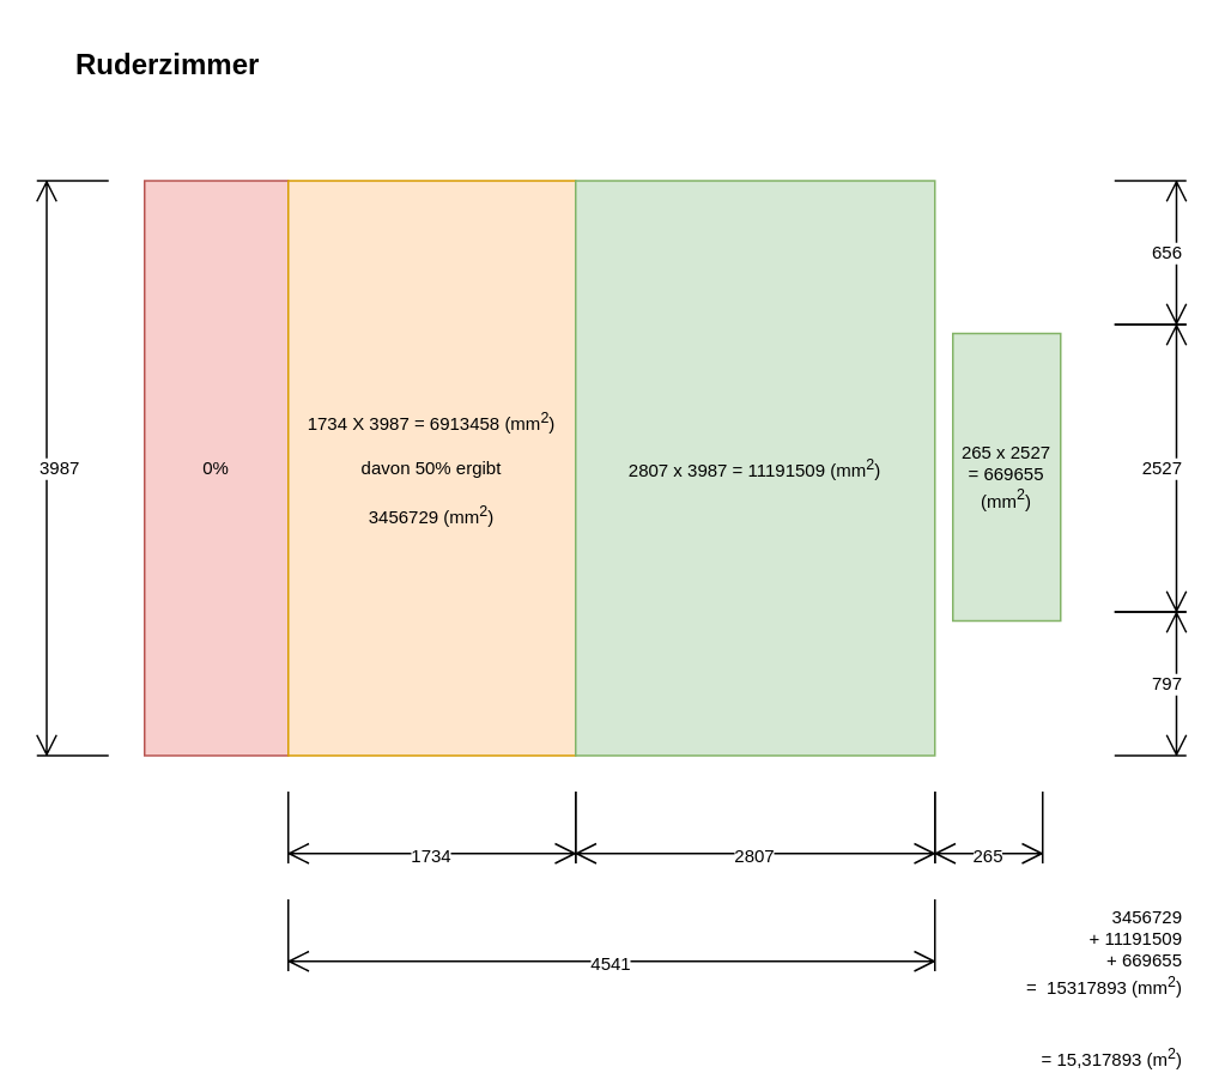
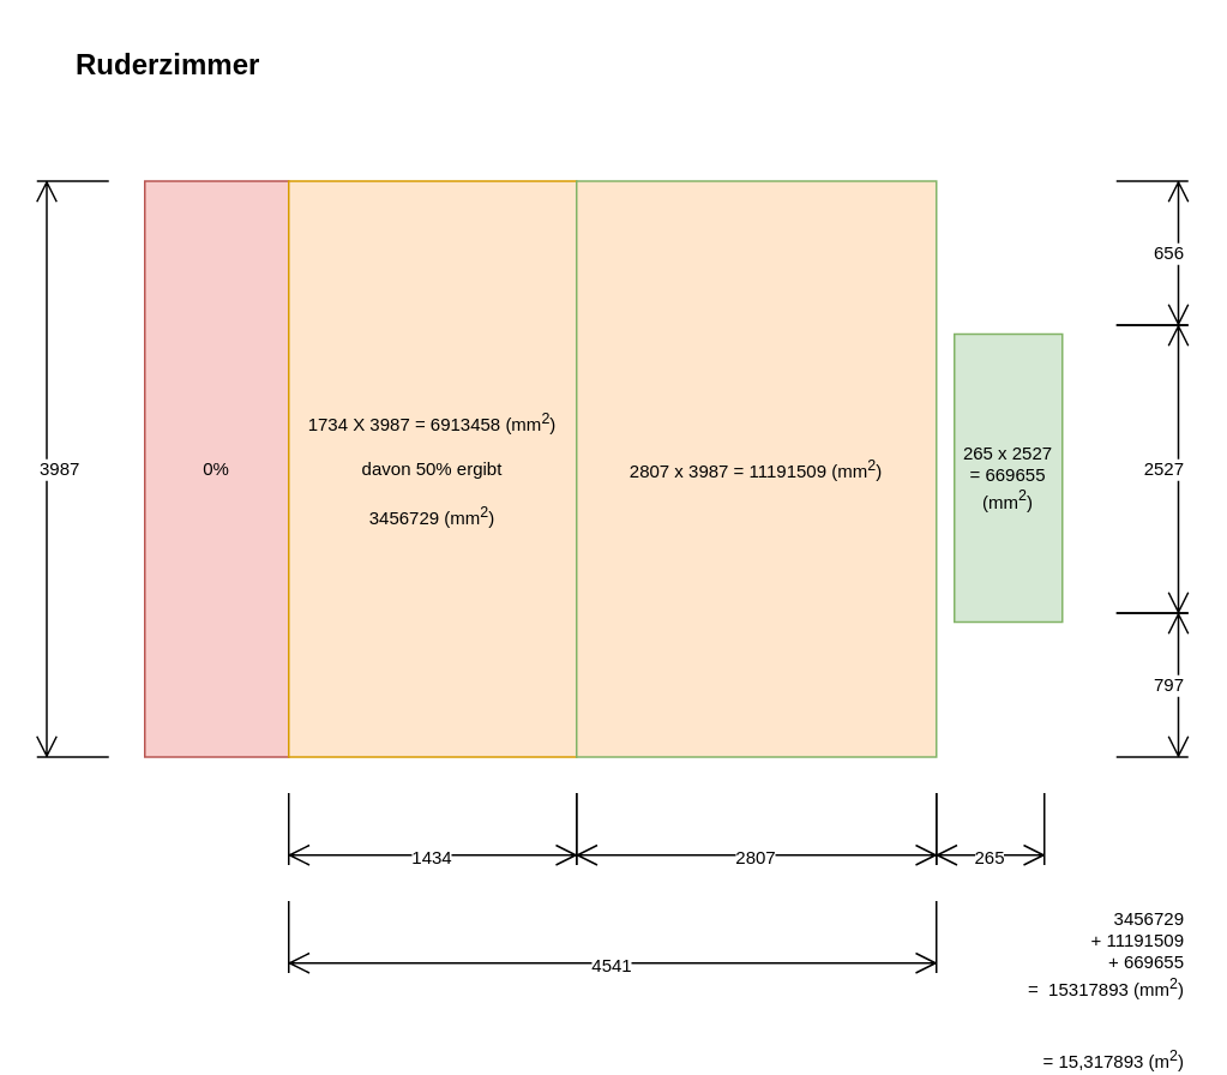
- <mxCell id="8" value="2807 x 3987 = 11191509 (mm&lt;sup&gt;2&lt;/sup&gt;)" style="rounded=0;whiteSpace=wrap;html=1;fillColor=#d5e8d4;strokeColor=#82b366;fontSize=10;" vertex="1" parent="1"><mxGeometry x="320" y="100" width="200" height="320" as="geometry" /></mxCell>
+ <mxCell id="8" value="2807 x 3987 = 11191509 (mm&lt;sup&gt;2&lt;/sup&gt;)" style="rounded=0;whiteSpace=wrap;html=1;fillColor=#ffe6cc;strokeColor=#82b366;fontSize=10;" vertex="1" parent="1"><mxGeometry x="320" y="100" width="200" height="320" as="geometry" /></mxCell>
- <mxCell id="13" value="1734" style="shape=dimension;whiteSpace=wrap;html=1;align=center;points=[];verticalAlign=bottom;spacingBottom=-5;labelBackgroundColor=#ffffff;fontSize=10;" vertex="1" parent="1"><mxGeometry x="160" y="440" width="160" height="40" as="geometry" /></mxCell>
+ <mxCell id="13" value="1434" style="shape=dimension;whiteSpace=wrap;html=1;align=center;points=[];verticalAlign=bottom;spacingBottom=-5;labelBackgroundColor=#ffffff;fontSize=10;" vertex="1" parent="1"><mxGeometry x="160" y="440" width="160" height="40" as="geometry" /></mxCell>
